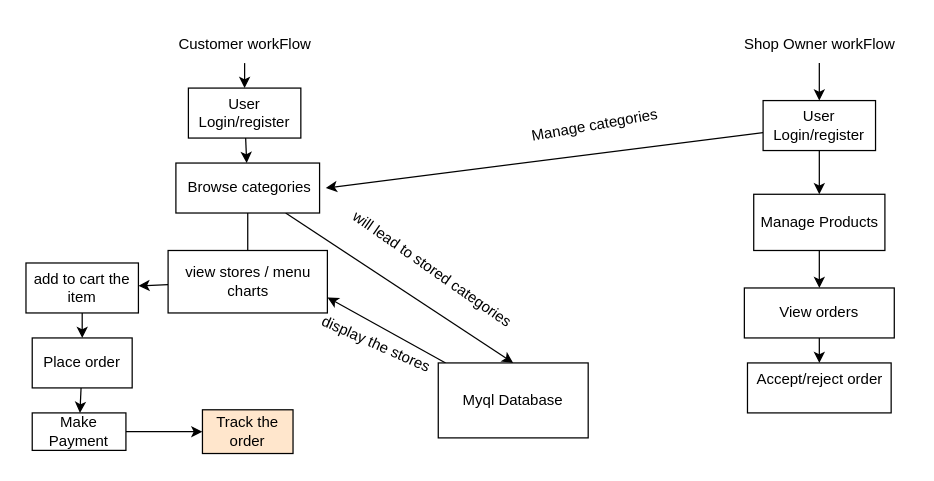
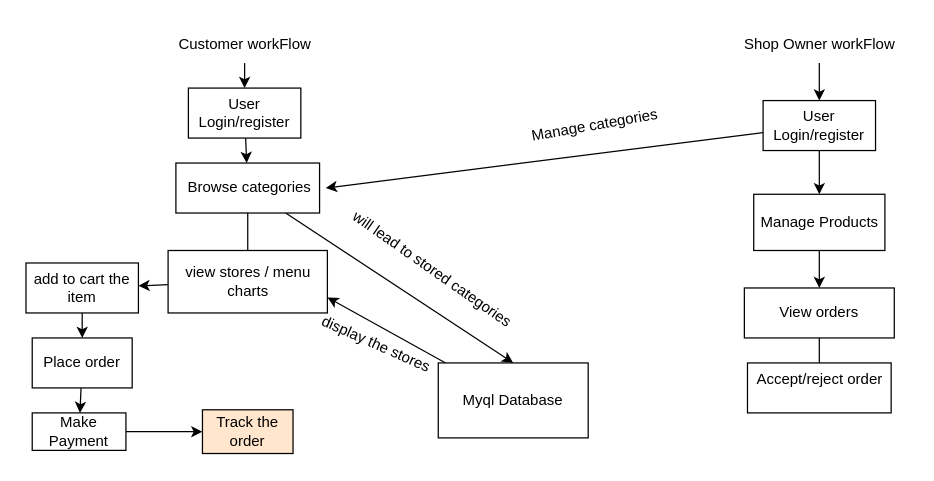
- <mxCell id="31" value="" style="edgeStyle=none;html=1;" parent="1" source="32" target="33" edge="1"><mxGeometry relative="1" as="geometry" /></mxCell>
+ <mxCell id="31" value="" style="edgeStyle=none;html=1;endArrow=none;" parent="1" source="32" target="33" edge="1"><mxGeometry relative="1" as="geometry" /></mxCell>
